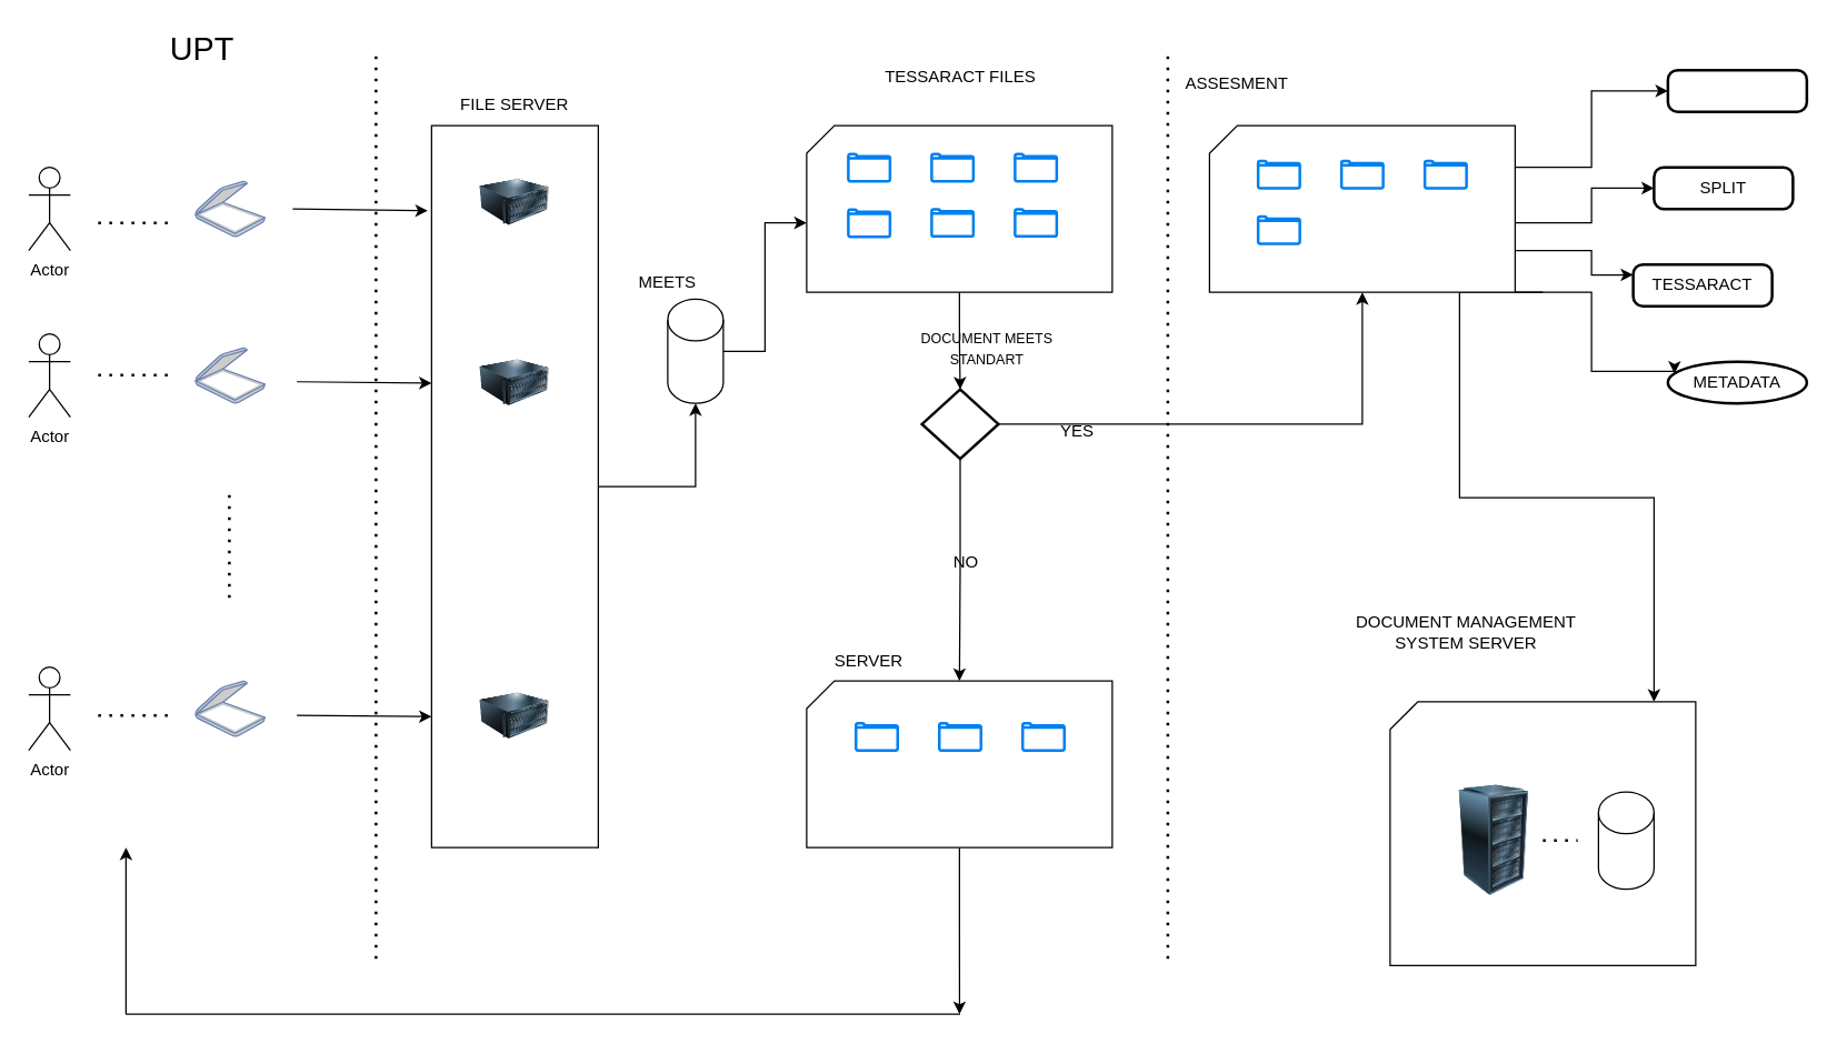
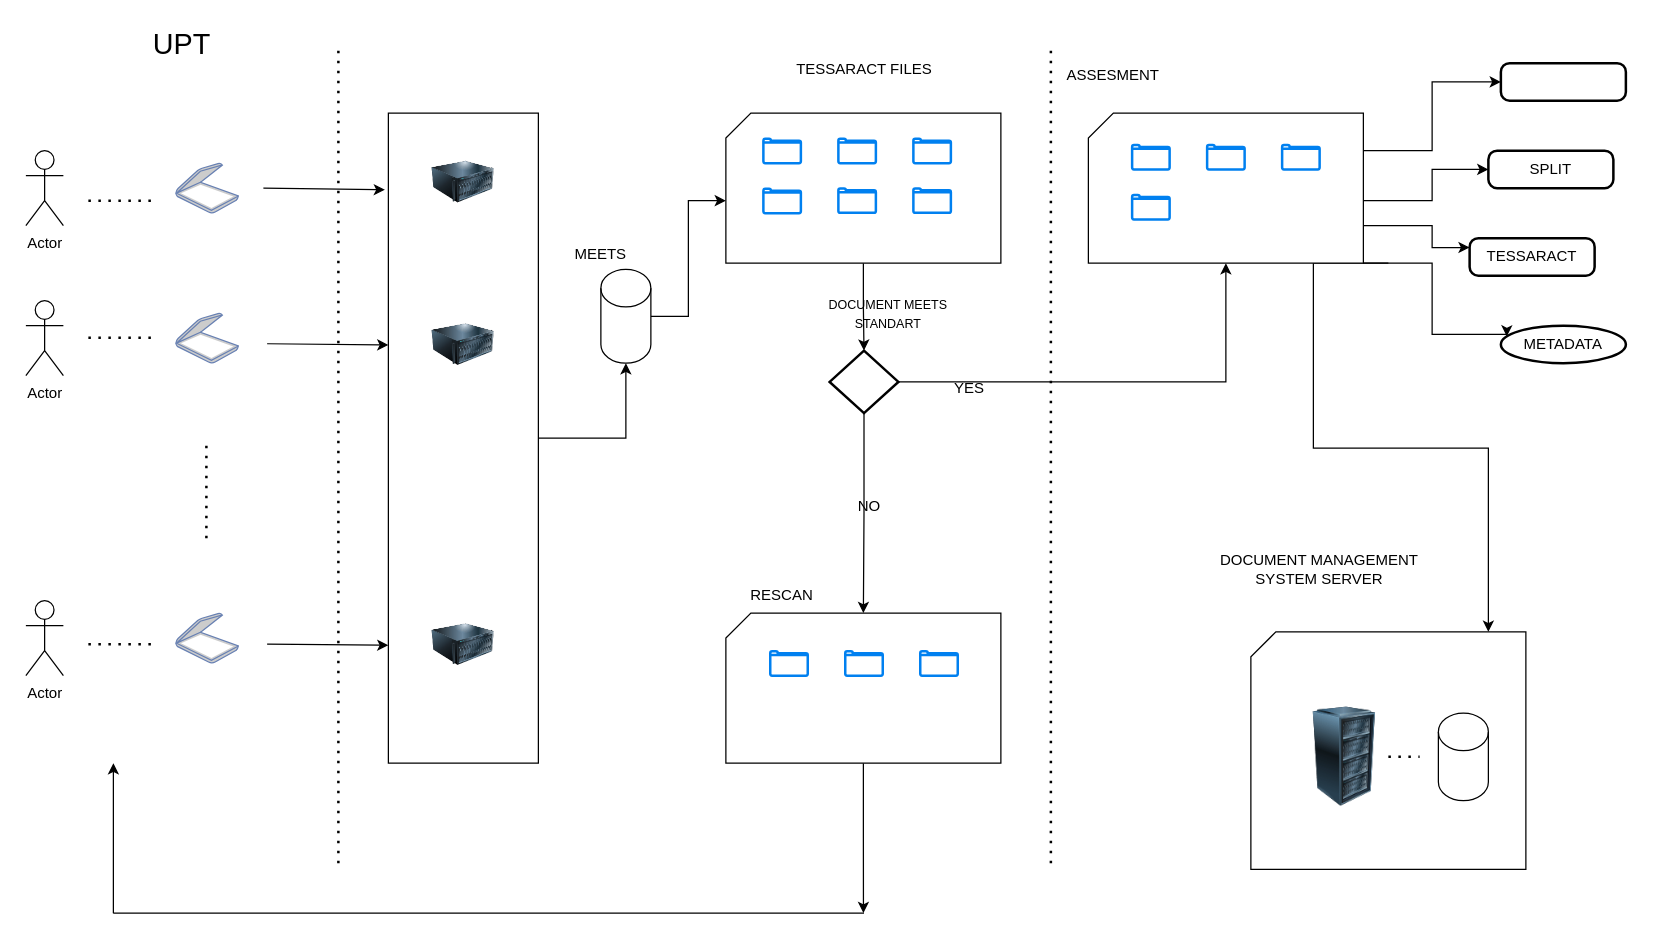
- <mxCell id="40" value="FILE SERVER" style="text;html=1;strokeColor=none;fillColor=none;align=center;verticalAlign=middle;whiteSpace=wrap;rounded=0;" vertex="1" parent="1"><mxGeometry x="320" y="60" width="100" height="30" as="geometry" /></mxCell>
- <mxCell id="39" value="SERVER" style="text;html=1;strokeColor=none;fillColor=none;align=center;verticalAlign=middle;whiteSpace=wrap;rounded=0;" vertex="1" parent="1"><mxGeometry x="595" y="460.5" width="60" height="30" as="geometry" /></mxCell>
+ <mxCell id="39" value="RESCAN" style="text;html=1;strokeColor=none;fillColor=none;align=center;verticalAlign=middle;whiteSpace=wrap;rounded=0;" vertex="1" parent="1"><mxGeometry x="595" y="460.5" width="60" height="30" as="geometry" /></mxCell>
